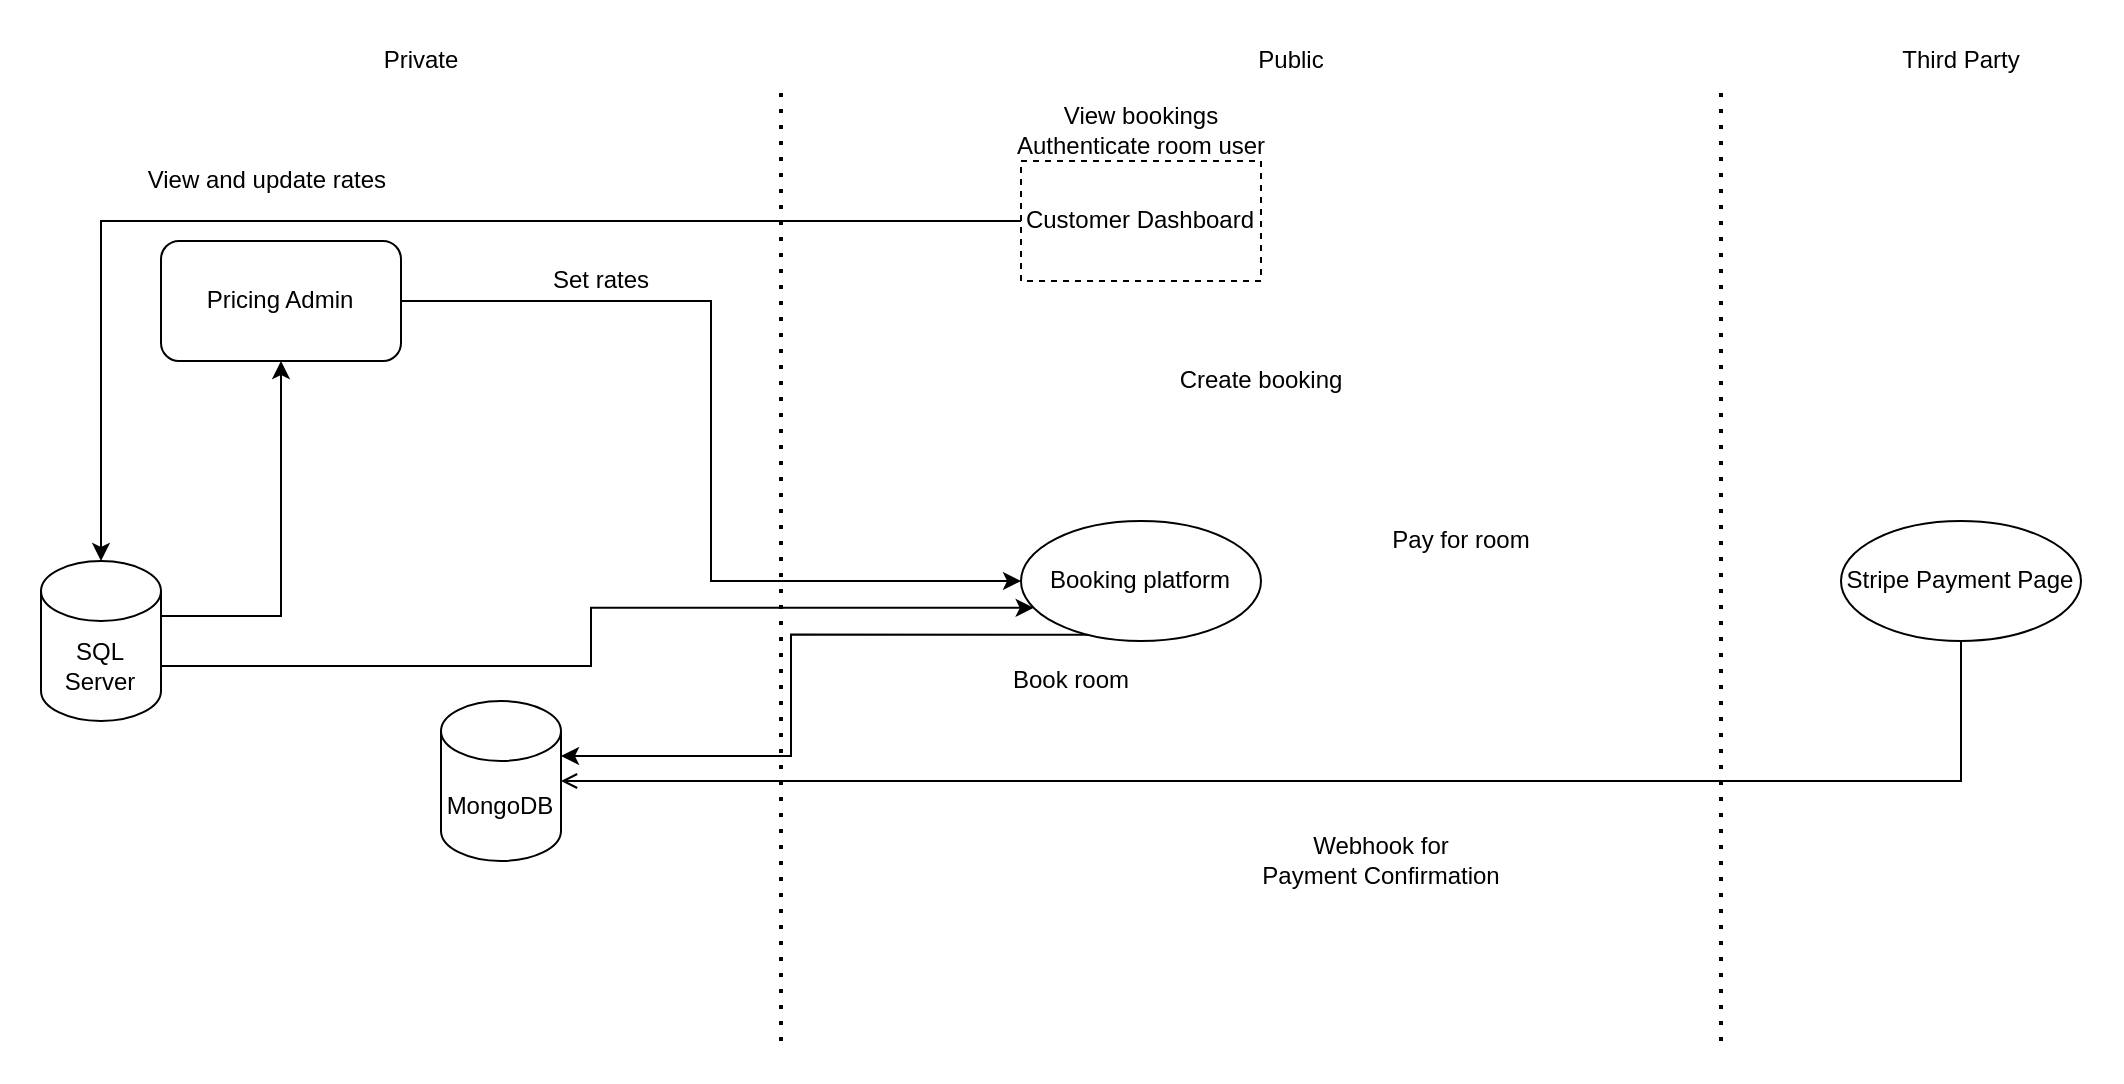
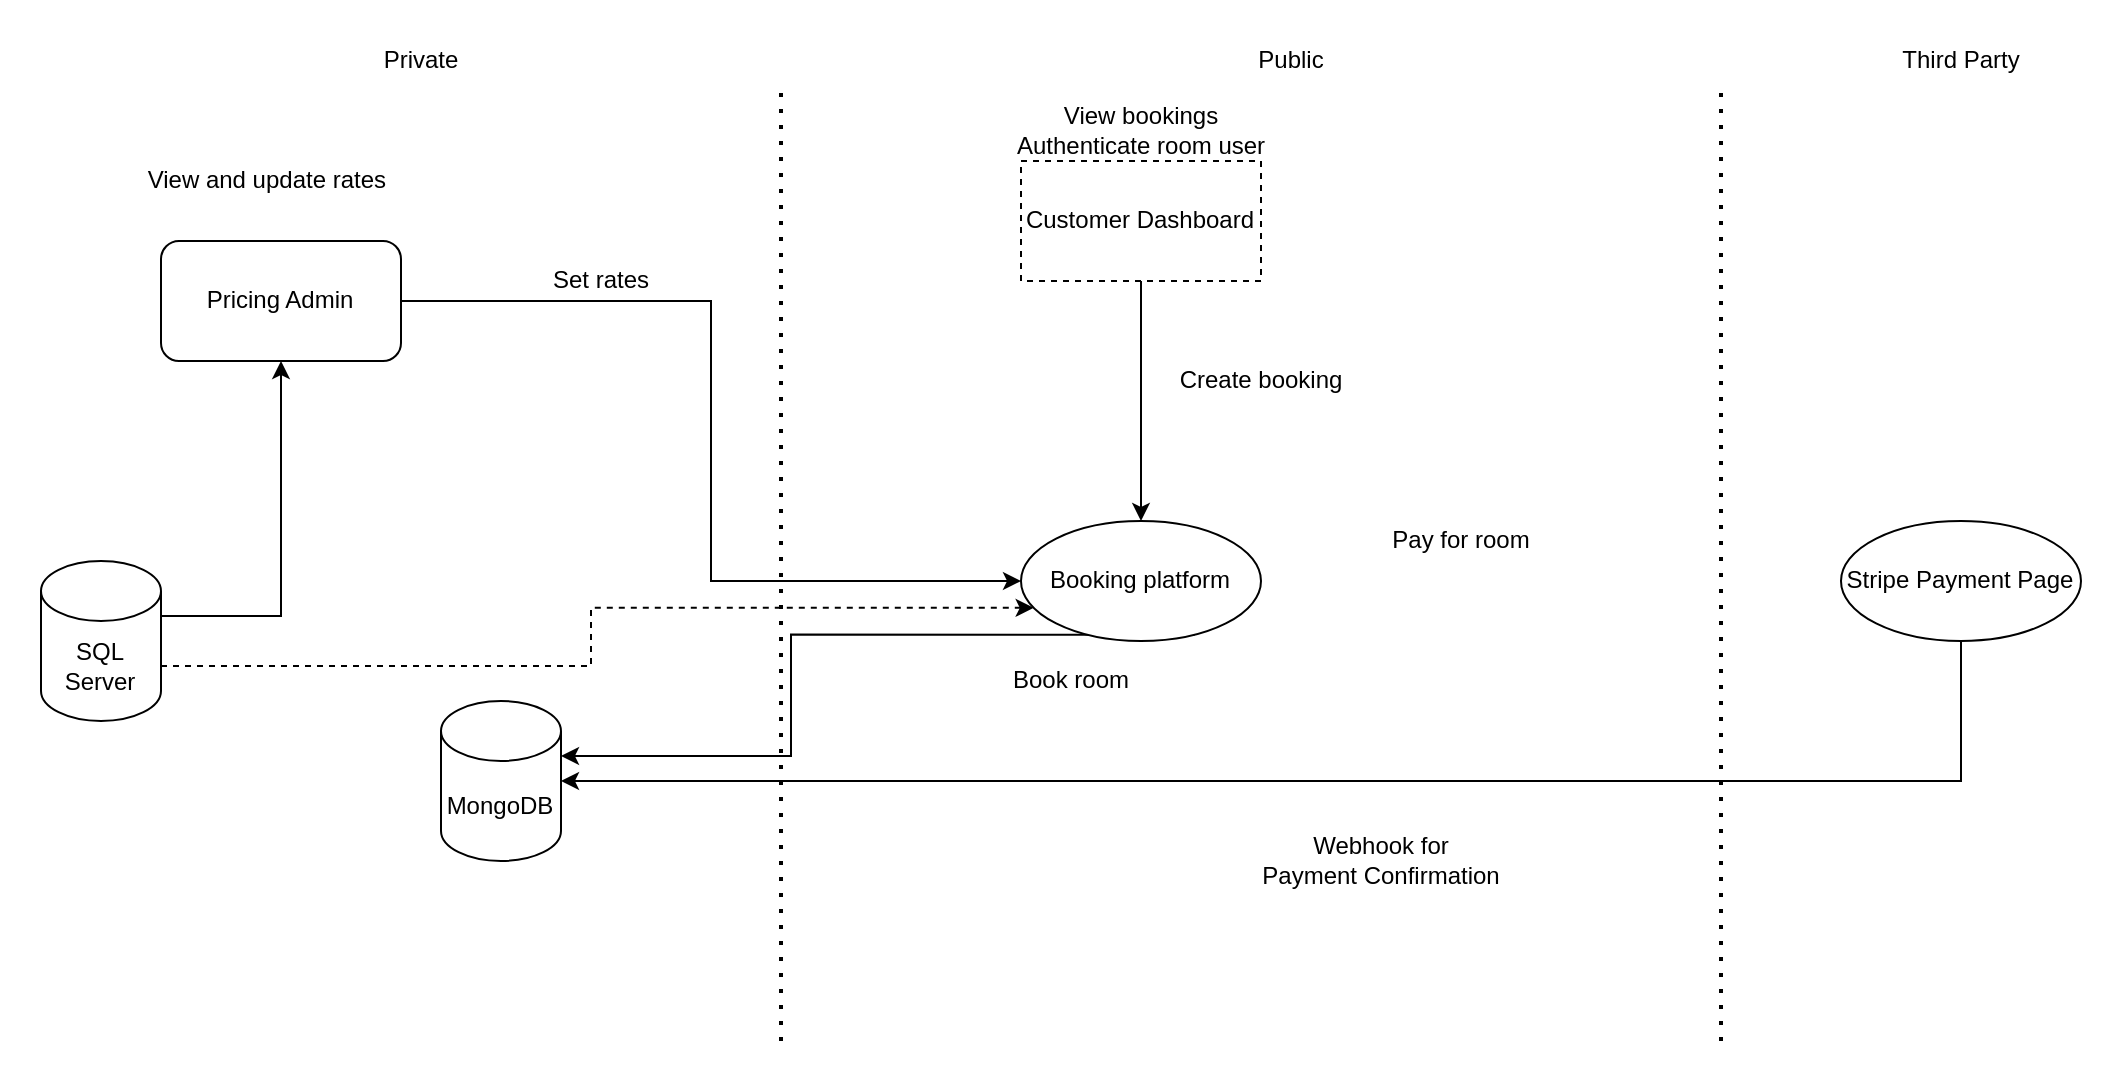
- <mxCell id="5" style="edgeStyle=orthogonalEdgeStyle;rounded=0;orthogonalLoop=1;jettySize=auto;html=1;" parent="1" source="6" target="21" edge="1"><mxGeometry relative="1" as="geometry" /></mxCell>
+ <mxCell id="5" style="edgeStyle=orthogonalEdgeStyle;rounded=0;orthogonalLoop=1;jettySize=auto;html=1;entryX=0.5;entryY=0;entryDx=0;entryDy=0;" parent="1" source="6" target="8" edge="1"><mxGeometry relative="1" as="geometry" /></mxCell>
- <mxCell id="20" style="edgeStyle=orthogonalEdgeStyle;rounded=0;orthogonalLoop=1;jettySize=auto;html=1;exitX=1;exitY=0;exitDx=0;exitDy=52.5;exitPerimeter=0;entryX=0;entryY=0.75;entryDx=0;entryDy=0;" edge="1" parent="1" source="21" target="8"><mxGeometry relative="1" as="geometry" /></mxCell>
+ <mxCell id="20" style="edgeStyle=orthogonalEdgeStyle;rounded=0;orthogonalLoop=1;jettySize=auto;html=1;exitX=1;exitY=0;exitDx=0;exitDy=52.5;exitPerimeter=0;entryX=0;entryY=0.75;entryDx=0;entryDy=0;dashed=1;" edge="1" parent="1" source="21" target="8"><mxGeometry relative="1" as="geometry" /></mxCell>
- <mxCell id="16" style="edgeStyle=orthogonalEdgeStyle;rounded=0;orthogonalLoop=1;jettySize=auto;html=1;exitX=0.5;exitY=1;exitDx=0;exitDy=0;entryX=1;entryY=0.5;entryDx=0;entryDy=0;entryPerimeter=0;endArrow=open;" edge="1" parent="1" source="17" target="22"><mxGeometry relative="1" as="geometry" /></mxCell>
+ <mxCell id="16" style="edgeStyle=orthogonalEdgeStyle;rounded=0;orthogonalLoop=1;jettySize=auto;html=1;exitX=0.5;exitY=1;exitDx=0;exitDy=0;entryX=1;entryY=0.5;entryDx=0;entryDy=0;entryPerimeter=0;" edge="1" parent="1" source="17" target="22"><mxGeometry relative="1" as="geometry" /></mxCell>
